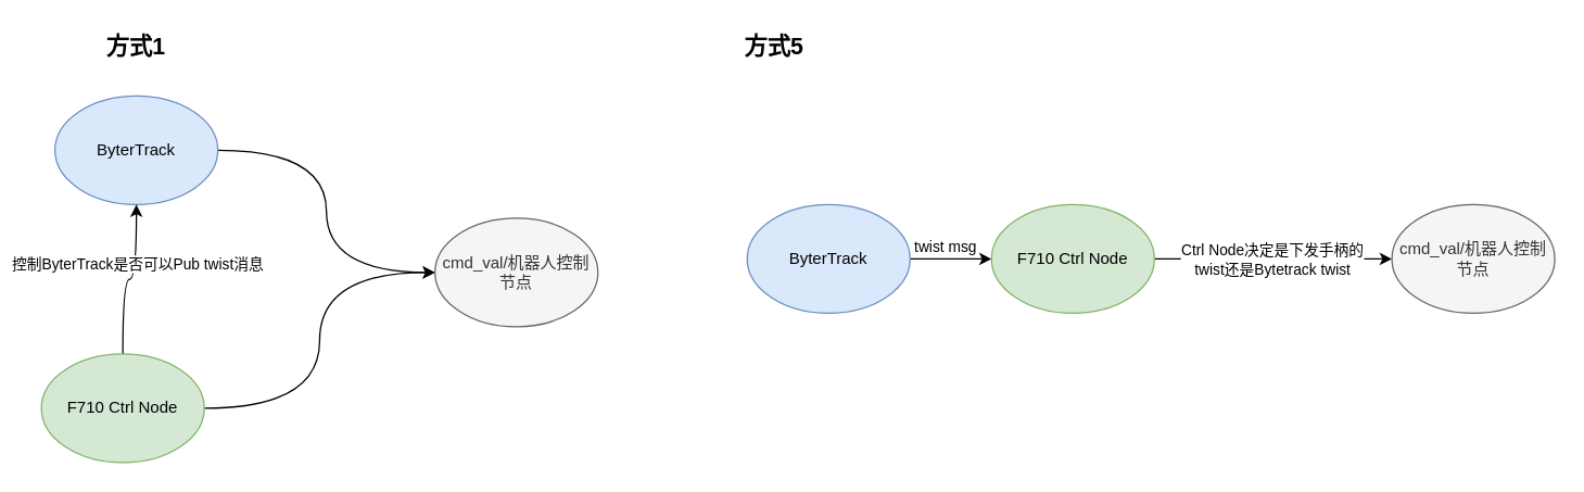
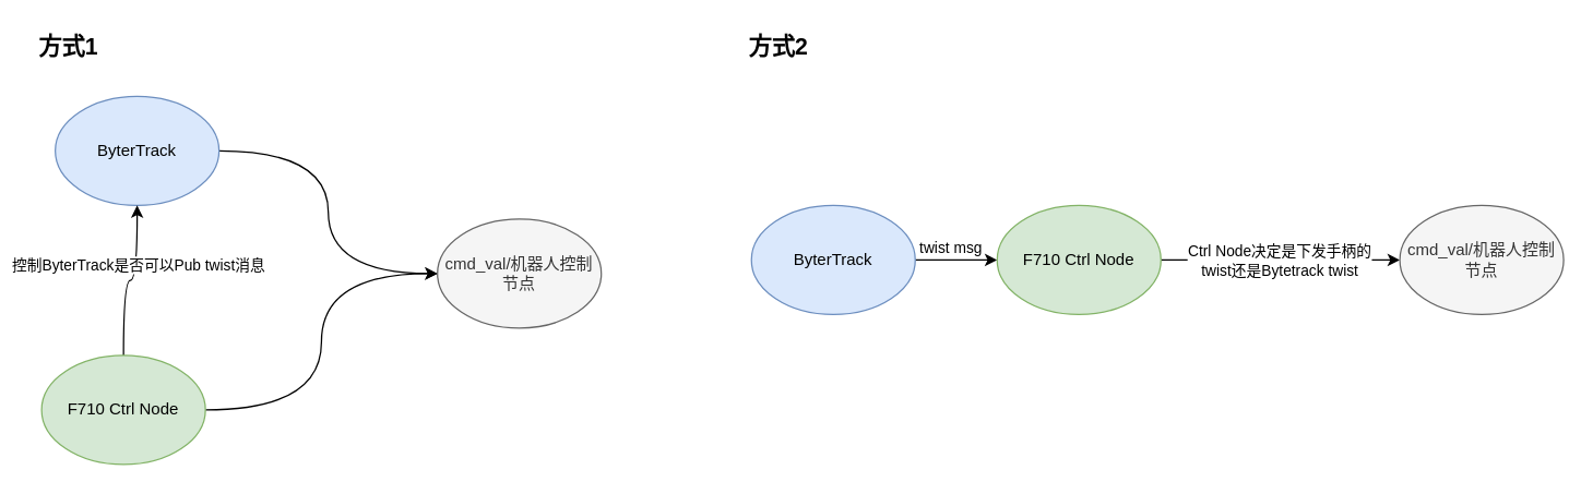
- <mxCell id="9" value="方式1" style="text;strokeColor=none;align=center;fillColor=none;html=1;verticalAlign=middle;whiteSpace=wrap;rounded=0;fontSize=17;fontStyle=1" vertex="1" parent="1"><mxGeometry x="70" y="20" width="60" height="30" as="geometry" /></mxCell>
+ <mxCell id="9" value="方式1" style="text;strokeColor=none;align=center;fillColor=none;html=1;verticalAlign=middle;whiteSpace=wrap;rounded=0;fontSize=17;fontStyle=1" vertex="1" parent="1"><mxGeometry x="20" y="20" width="60" height="30" as="geometry" /></mxCell>
- <mxCell id="10" value="方式5" style="text;strokeColor=none;align=center;fillColor=none;html=1;verticalAlign=middle;whiteSpace=wrap;rounded=0;fontSize=17;fontStyle=1" vertex="1" parent="1"><mxGeometry x="540" y="20" width="60" height="30" as="geometry" /></mxCell>
+ <mxCell id="10" value="方式2" style="text;strokeColor=none;align=center;fillColor=none;html=1;verticalAlign=middle;whiteSpace=wrap;rounded=0;fontSize=17;fontStyle=1" vertex="1" parent="1"><mxGeometry x="540" y="20" width="60" height="30" as="geometry" /></mxCell>
